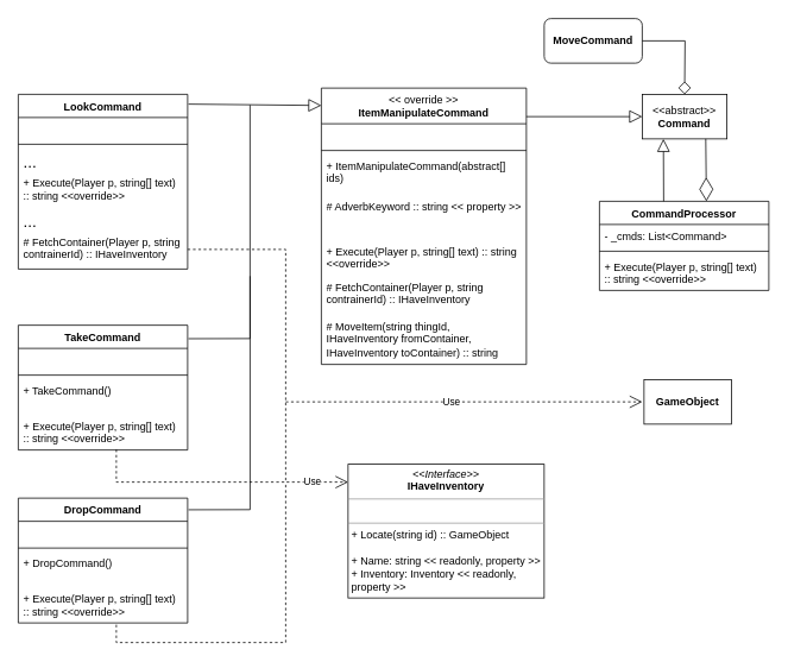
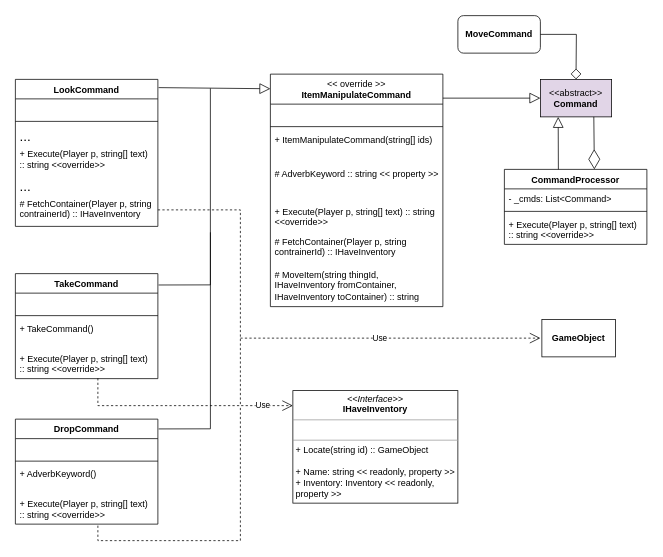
- <mxCell id="6" value="&amp;lt;&amp;lt;abstract&amp;gt;&amp;gt;&lt;br&gt;&lt;b&gt;Command&lt;/b&gt;" style="html=1;whiteSpace=wrap;" vertex="1" parent="1"><mxGeometry x="720" y="105" width="95" height="50" as="geometry" /></mxCell>
+ <mxCell id="6" value="&amp;lt;&amp;lt;abstract&amp;gt;&amp;gt;&lt;br&gt;&lt;b&gt;Command&lt;/b&gt;" style="html=1;whiteSpace=wrap;fillColor=#e1d5e7;" vertex="1" parent="1"><mxGeometry x="720" y="105" width="95" height="50" as="geometry" /></mxCell>
- <mxCell id="21" value="+&amp;nbsp;ItemManipulateCommand(abstract[] ids)" style="text;strokeColor=none;fillColor=none;align=left;verticalAlign=top;spacingLeft=4;spacingRight=4;overflow=hidden;rotatable=0;points=[[0,0.5],[1,0.5]];portConstraint=eastwest;whiteSpace=wrap;html=1;" vertex="1" parent="18"><mxGeometry y="74" width="230" height="46" as="geometry" /></mxCell>
+ <mxCell id="21" value="+&amp;nbsp;ItemManipulateCommand(string[] ids)" style="text;strokeColor=none;fillColor=none;align=left;verticalAlign=top;spacingLeft=4;spacingRight=4;overflow=hidden;rotatable=0;points=[[0,0.5],[1,0.5]];portConstraint=eastwest;whiteSpace=wrap;html=1;" vertex="1" parent="18"><mxGeometry y="74" width="230" height="46" as="geometry" /></mxCell>
- <mxCell id="37" value="+ DropCommand()" style="text;strokeColor=none;fillColor=none;align=left;verticalAlign=top;spacingLeft=4;spacingRight=4;overflow=hidden;rotatable=0;points=[[0,0.5],[1,0.5]];portConstraint=eastwest;whiteSpace=wrap;html=1;" vertex="1" parent="34"><mxGeometry y="60" width="190" height="40" as="geometry" /></mxCell>
+ <mxCell id="37" value="+ AdverbKeyword()" style="text;strokeColor=none;fillColor=none;align=left;verticalAlign=top;spacingLeft=4;spacingRight=4;overflow=hidden;rotatable=0;points=[[0,0.5],[1,0.5]];portConstraint=eastwest;whiteSpace=wrap;html=1;" vertex="1" parent="34"><mxGeometry y="60" width="190" height="40" as="geometry" /></mxCell>
